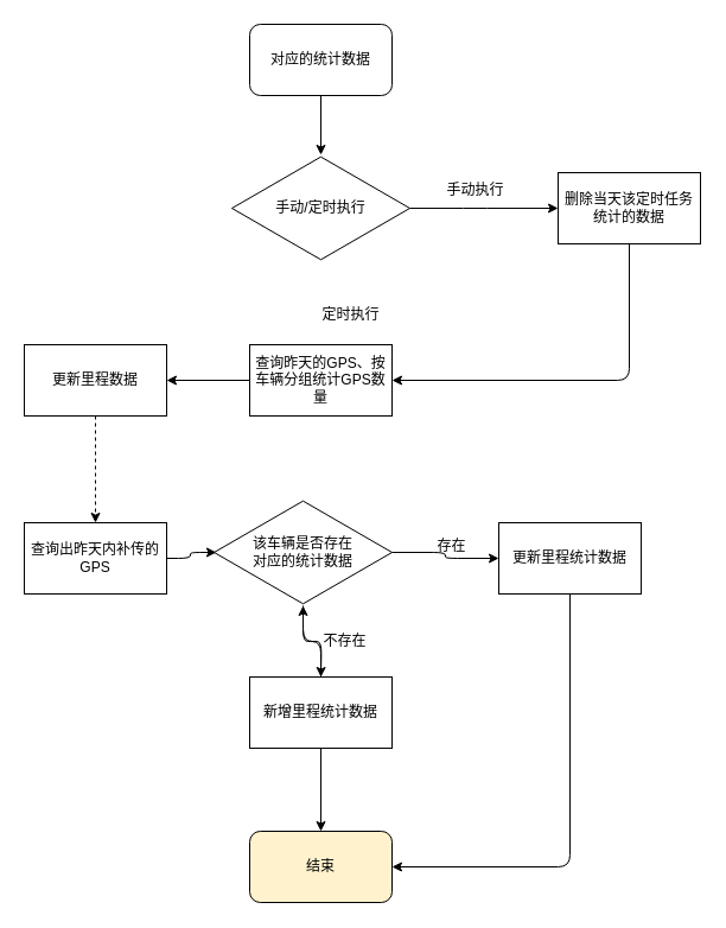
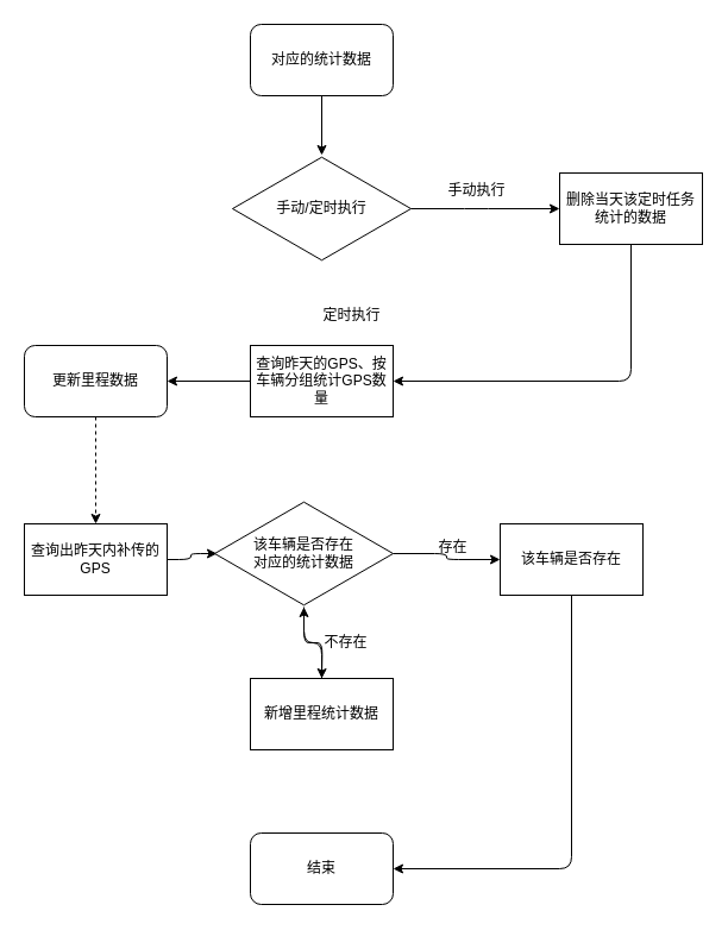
- <mxCell id="13" value="更新里程数据" style="whiteSpace=wrap;html=1;" parent="1" vertex="1"><mxGeometry x="20" y="290" width="120" height="60" as="geometry" /></mxCell>
+ <mxCell id="13" value="更新里程数据" style="whiteSpace=wrap;html=1;rounded=1;" parent="1" vertex="1"><mxGeometry x="20" y="290" width="120" height="60" as="geometry" /></mxCell>
- <mxCell id="24" value="更新里程统计数据" style="whiteSpace=wrap;html=1;" parent="1" vertex="1"><mxGeometry x="420" y="440" width="120" height="60" as="geometry" /></mxCell>
+ <mxCell id="24" value="该车辆是否存在" style="whiteSpace=wrap;html=1;" parent="1" vertex="1"><mxGeometry x="420" y="440" width="120" height="60" as="geometry" /></mxCell>
- <mxCell id="20" style="edgeStyle=orthogonalEdgeStyle;html=1;exitX=0.5;exitY=1;exitDx=0;exitDy=0;entryX=0.5;entryY=0;entryDx=0;entryDy=0;" parent="1" source="21" target="26" edge="1"><mxGeometry relative="1" as="geometry" /></mxCell>
- <mxCell id="26" value="结束" style="rounded=1;whiteSpace=wrap;html=1;fillColor=#fff2cc;" parent="1" vertex="1"><mxGeometry x="210" y="700" width="120" height="60" as="geometry" /></mxCell>
+ <mxCell id="26" value="结束" style="rounded=1;whiteSpace=wrap;html=1;" parent="1" vertex="1"><mxGeometry x="210" y="700" width="120" height="60" as="geometry" /></mxCell>
